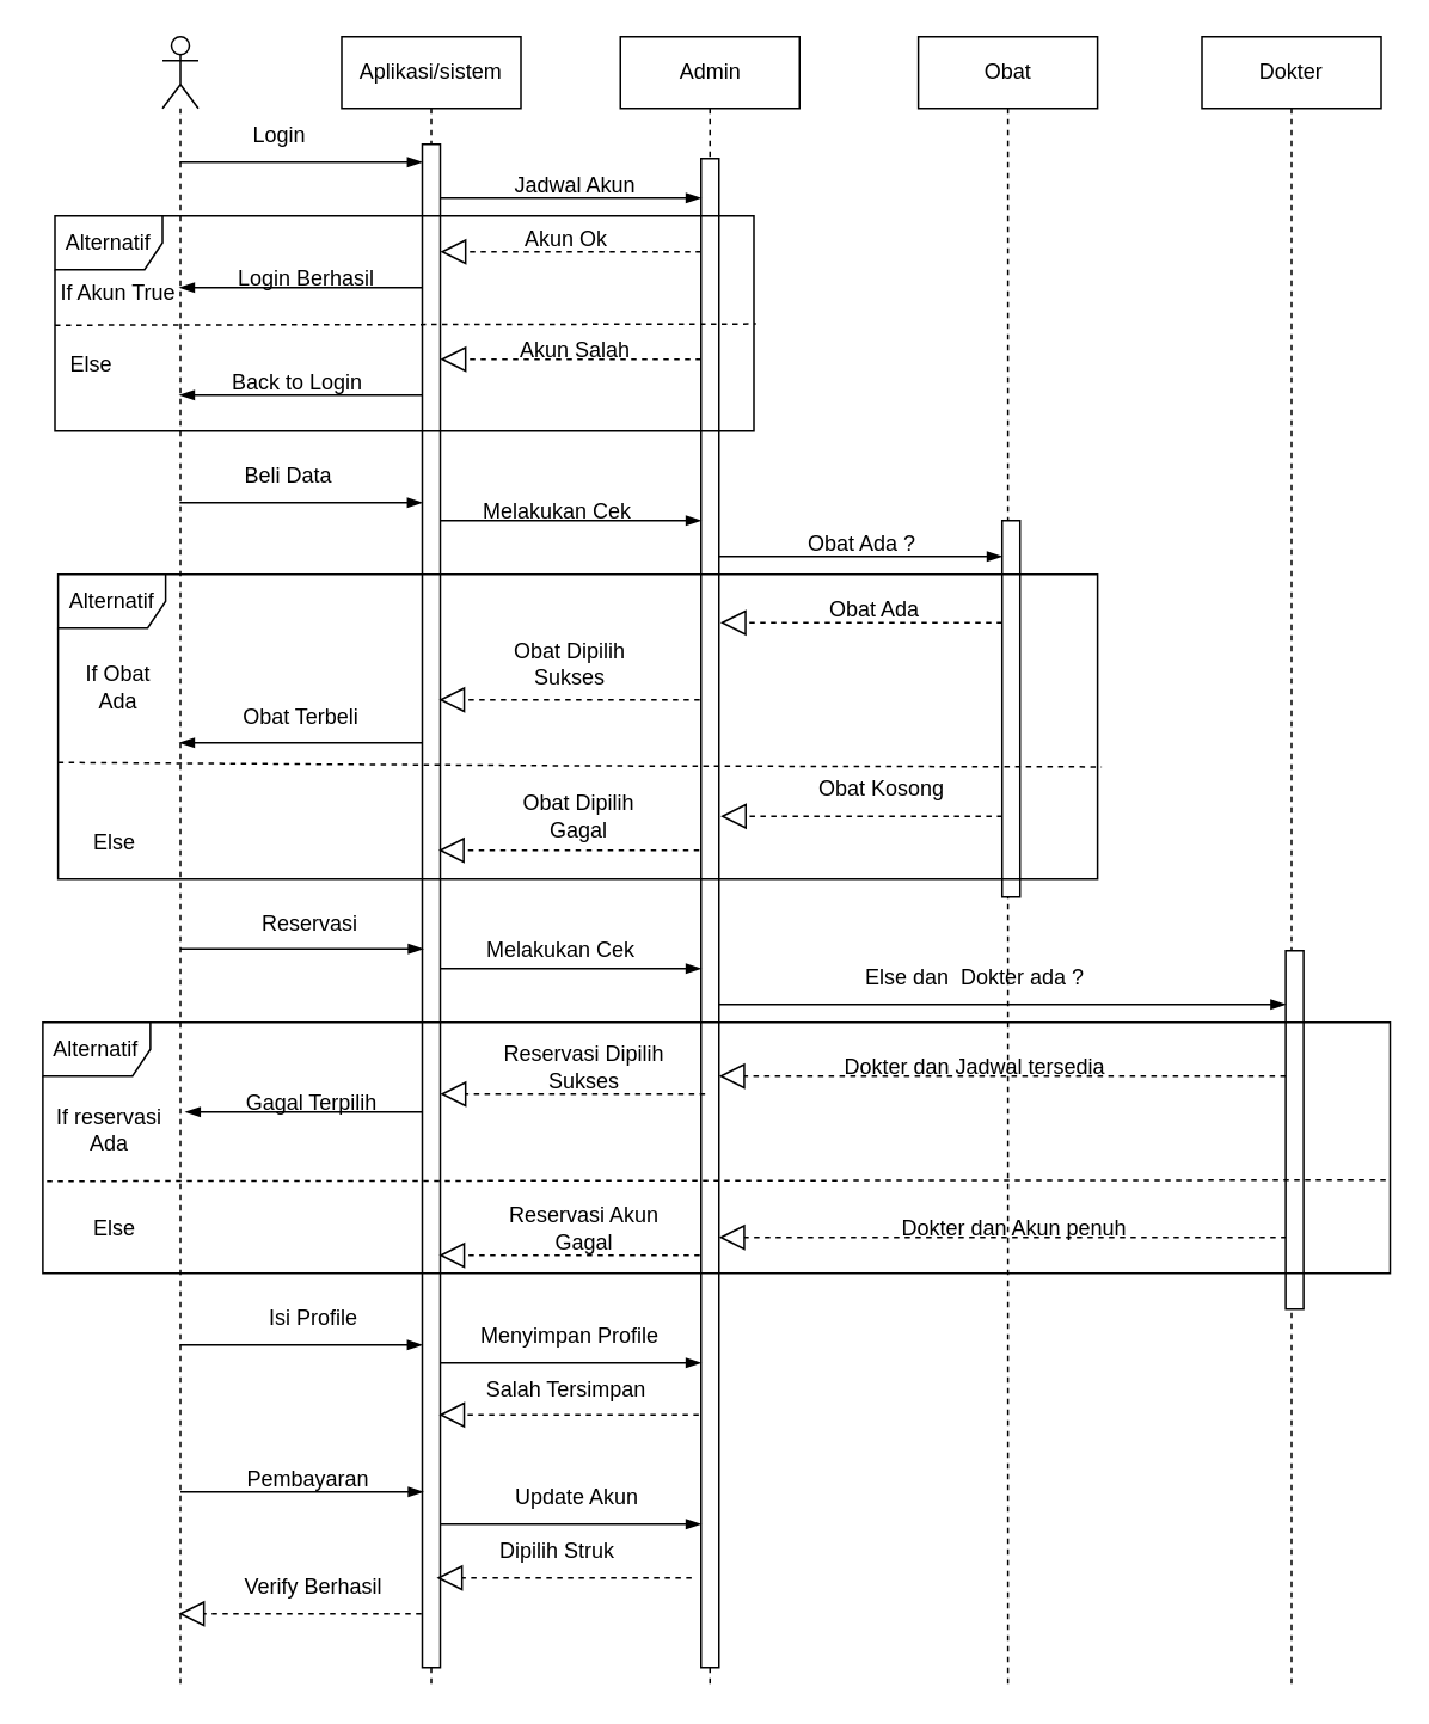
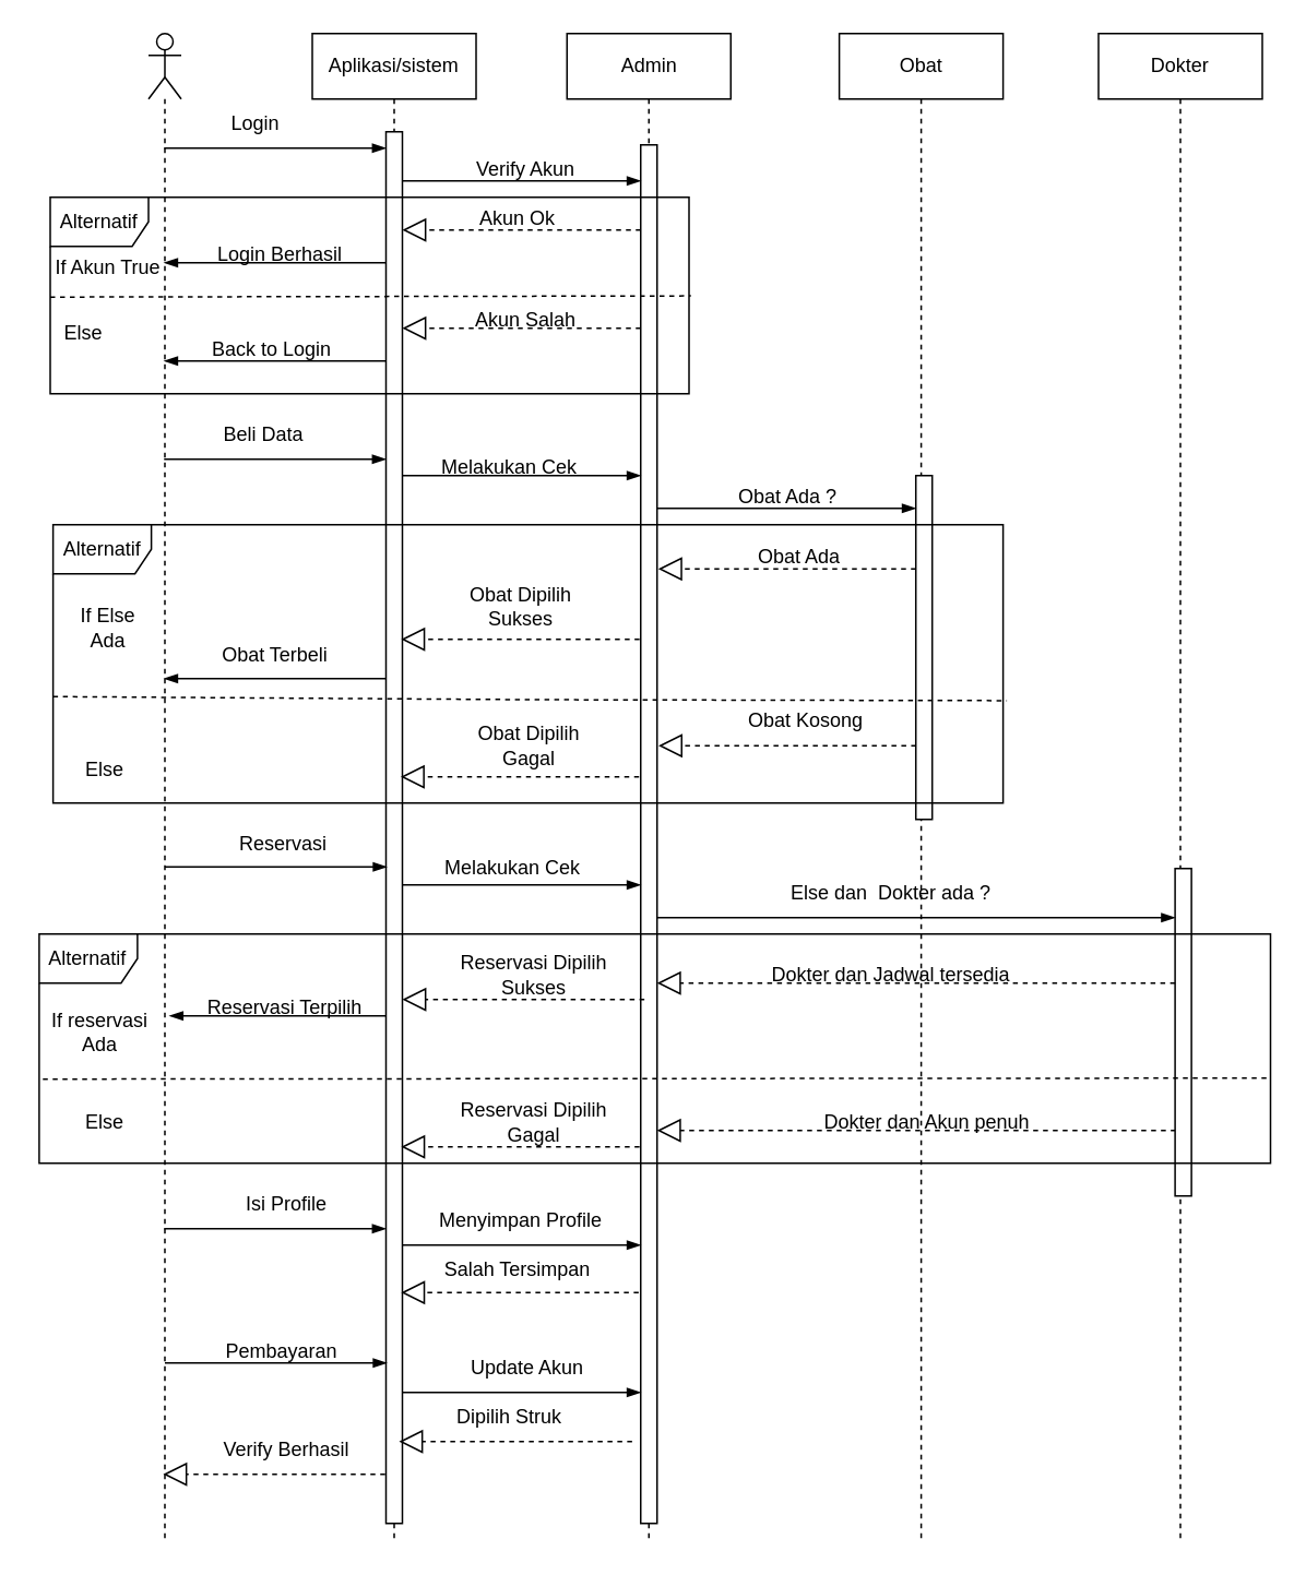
- <mxCell id="12" value="Jadwal Akun" style="text;html=1;align=center;verticalAlign=middle;resizable=0;points=[];autosize=1;strokeColor=none;fillColor=none;" parent="1" vertex="1"><mxGeometry x="280" y="88" width="80" height="30" as="geometry" /></mxCell>
+ <mxCell id="12" value="Verify Akun" style="text;html=1;align=center;verticalAlign=middle;resizable=0;points=[];autosize=1;strokeColor=none;fillColor=none;" parent="1" vertex="1"><mxGeometry x="280" y="88" width="80" height="30" as="geometry" /></mxCell>
- <mxCell id="57" value="If Obat&lt;br&gt;Ada" style="text;html=1;align=center;verticalAlign=middle;resizable=0;points=[];autosize=1;strokeColor=none;fillColor=none;" parent="1" vertex="1"><mxGeometry x="35" y="363" width="60" height="40" as="geometry" /></mxCell>
+ <mxCell id="57" value="If Else&lt;br&gt;Ada" style="text;html=1;align=center;verticalAlign=middle;resizable=0;points=[];autosize=1;strokeColor=none;fillColor=none;" parent="1" vertex="1"><mxGeometry x="35" y="363" width="60" height="40" as="geometry" /></mxCell>
- <mxCell id="74" value="Gagal Terpilih" style="text;html=1;align=center;verticalAlign=middle;resizable=0;points=[];autosize=1;strokeColor=none;fillColor=none;" vertex="1" parent="1"><mxGeometry x="113.26" y="600" width="120" height="30" as="geometry" /></mxCell>
+ <mxCell id="74" value="Reservasi Terpilih" style="text;html=1;align=center;verticalAlign=middle;resizable=0;points=[];autosize=1;strokeColor=none;fillColor=none;" vertex="1" parent="1"><mxGeometry x="113.26" y="600" width="120" height="30" as="geometry" /></mxCell>
- <mxCell id="80" value="Reservasi Akun&lt;br&gt;Gagal" style="text;html=1;align=center;verticalAlign=middle;resizable=0;points=[];autosize=1;strokeColor=none;fillColor=none;" vertex="1" parent="1"><mxGeometry x="270" y="665" width="110" height="40" as="geometry" /></mxCell>
+ <mxCell id="80" value="Reservasi Dipilih&lt;br&gt;Gagal" style="text;html=1;align=center;verticalAlign=middle;resizable=0;points=[];autosize=1;strokeColor=none;fillColor=none;" vertex="1" parent="1"><mxGeometry x="270" y="665" width="110" height="40" as="geometry" /></mxCell>
